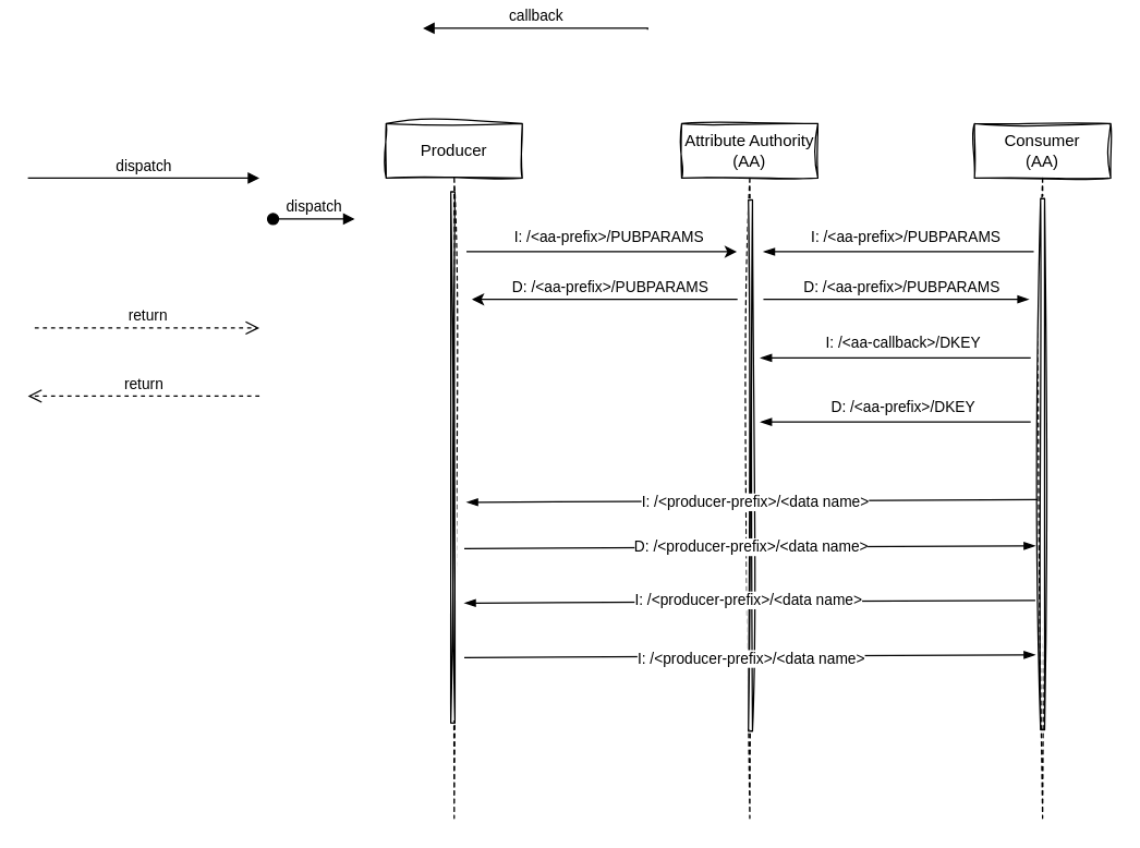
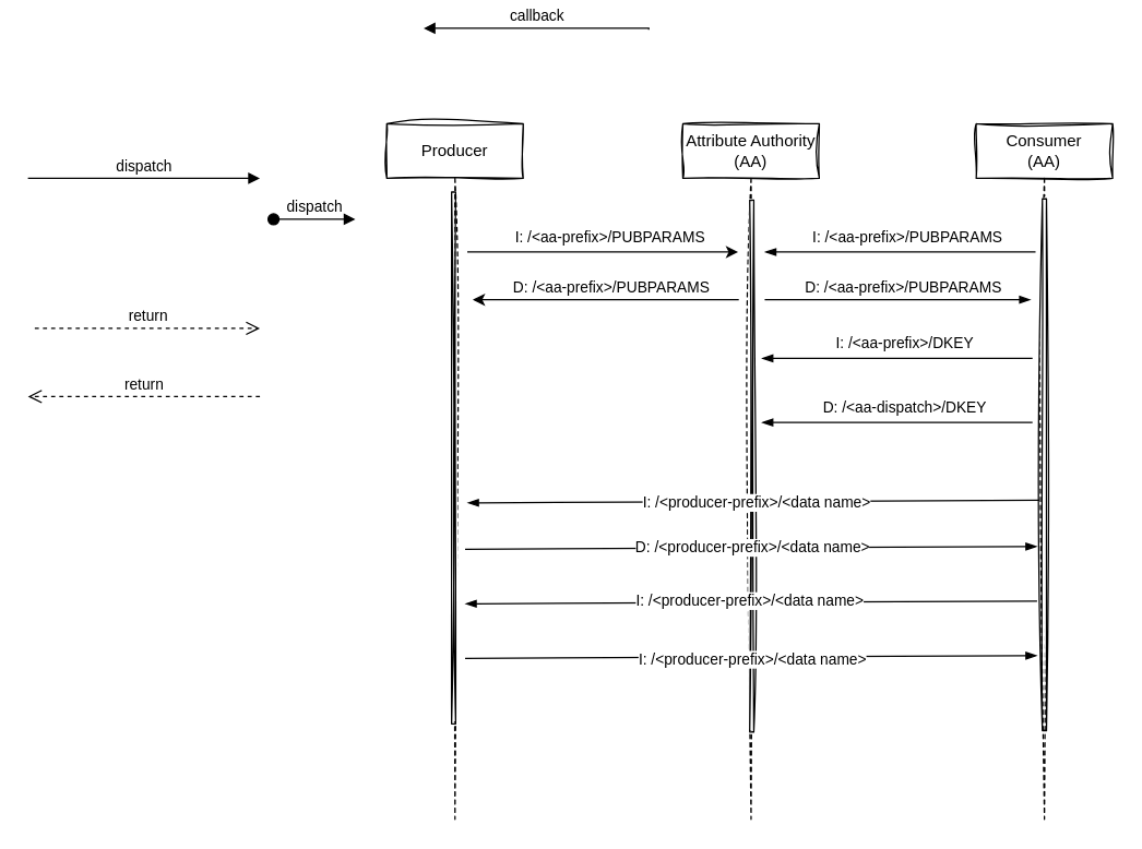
- <mxCell id="22" value="I: /&amp;lt;aa-callback&amp;gt;/DKEY" style="text;html=1;strokeColor=none;fillColor=none;align=center;verticalAlign=middle;whiteSpace=wrap;rounded=0;fontSize=11;" vertex="1" parent="1"><mxGeometry x="582.75" y="236" width="160" height="30" as="geometry" /></mxCell>
+ <mxCell id="22" value="I: /&amp;lt;aa-prefix&amp;gt;/DKEY" style="text;html=1;strokeColor=none;fillColor=none;align=center;verticalAlign=middle;whiteSpace=wrap;rounded=0;fontSize=11;" vertex="1" parent="1"><mxGeometry x="582.75" y="236" width="160" height="30" as="geometry" /></mxCell>
- <mxCell id="32" value="D: /&amp;lt;aa-prefix&amp;gt;/DKEY" style="text;html=1;strokeColor=none;fillColor=none;align=center;verticalAlign=middle;whiteSpace=wrap;rounded=0;fontSize=11;" vertex="1" parent="1"><mxGeometry x="582.75" y="283" width="160" height="30" as="geometry" /></mxCell>
+ <mxCell id="32" value="D: /&amp;lt;aa-dispatch&amp;gt;/DKEY" style="text;html=1;strokeColor=none;fillColor=none;align=center;verticalAlign=middle;whiteSpace=wrap;rounded=0;fontSize=11;" vertex="1" parent="1"><mxGeometry x="582.75" y="283" width="160" height="30" as="geometry" /></mxCell>
